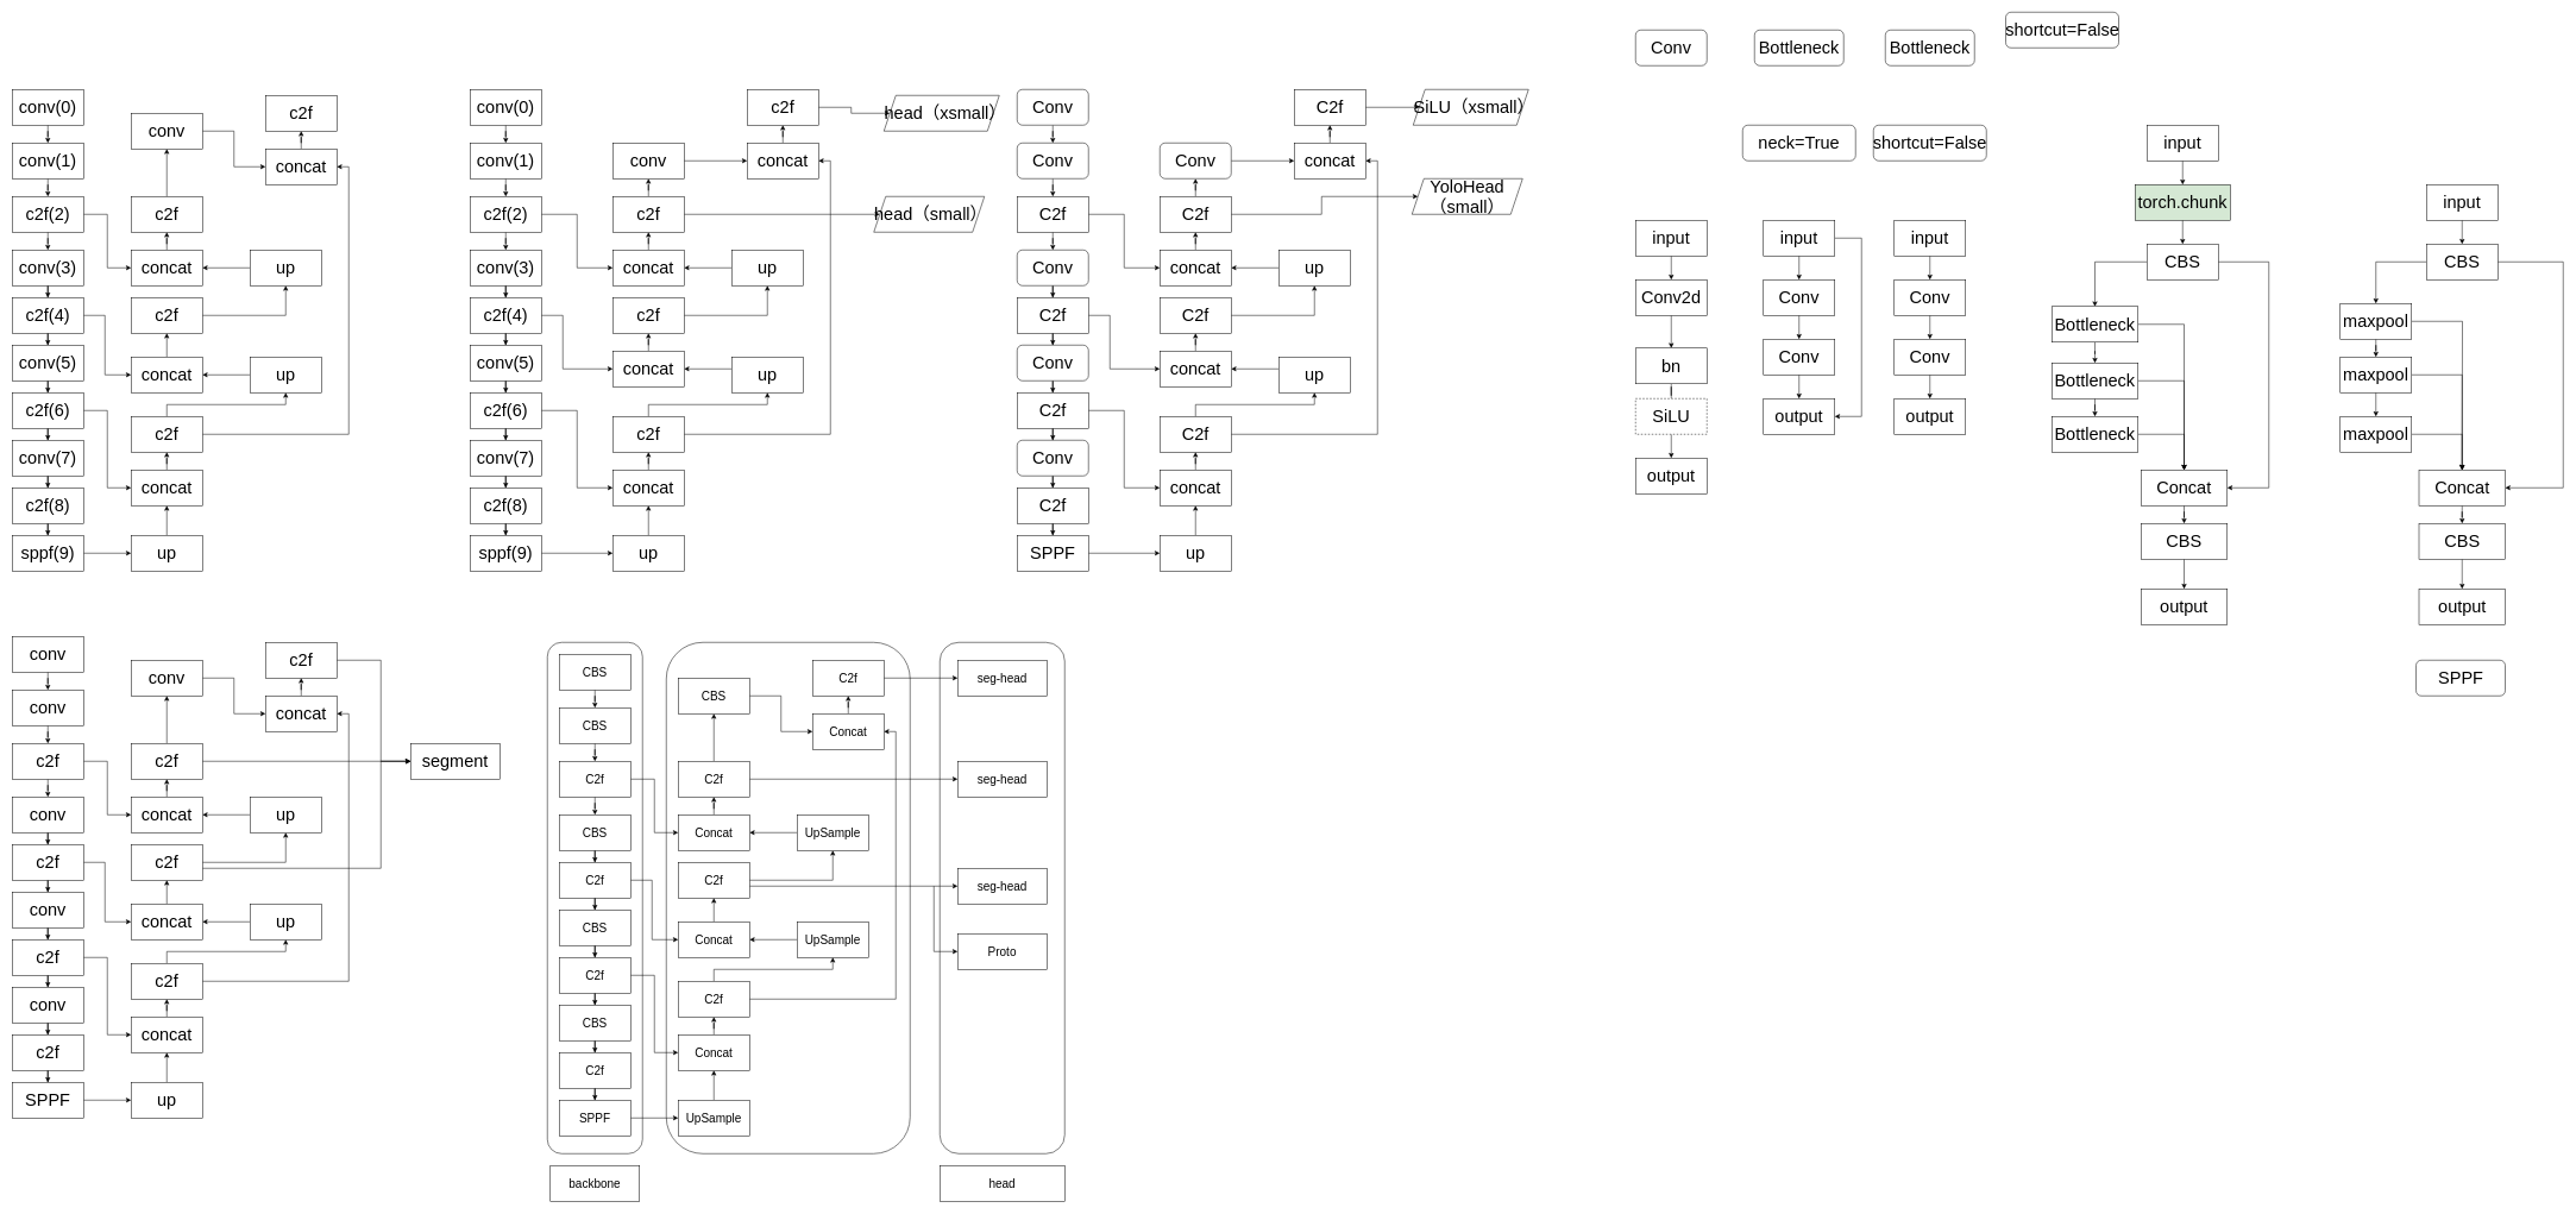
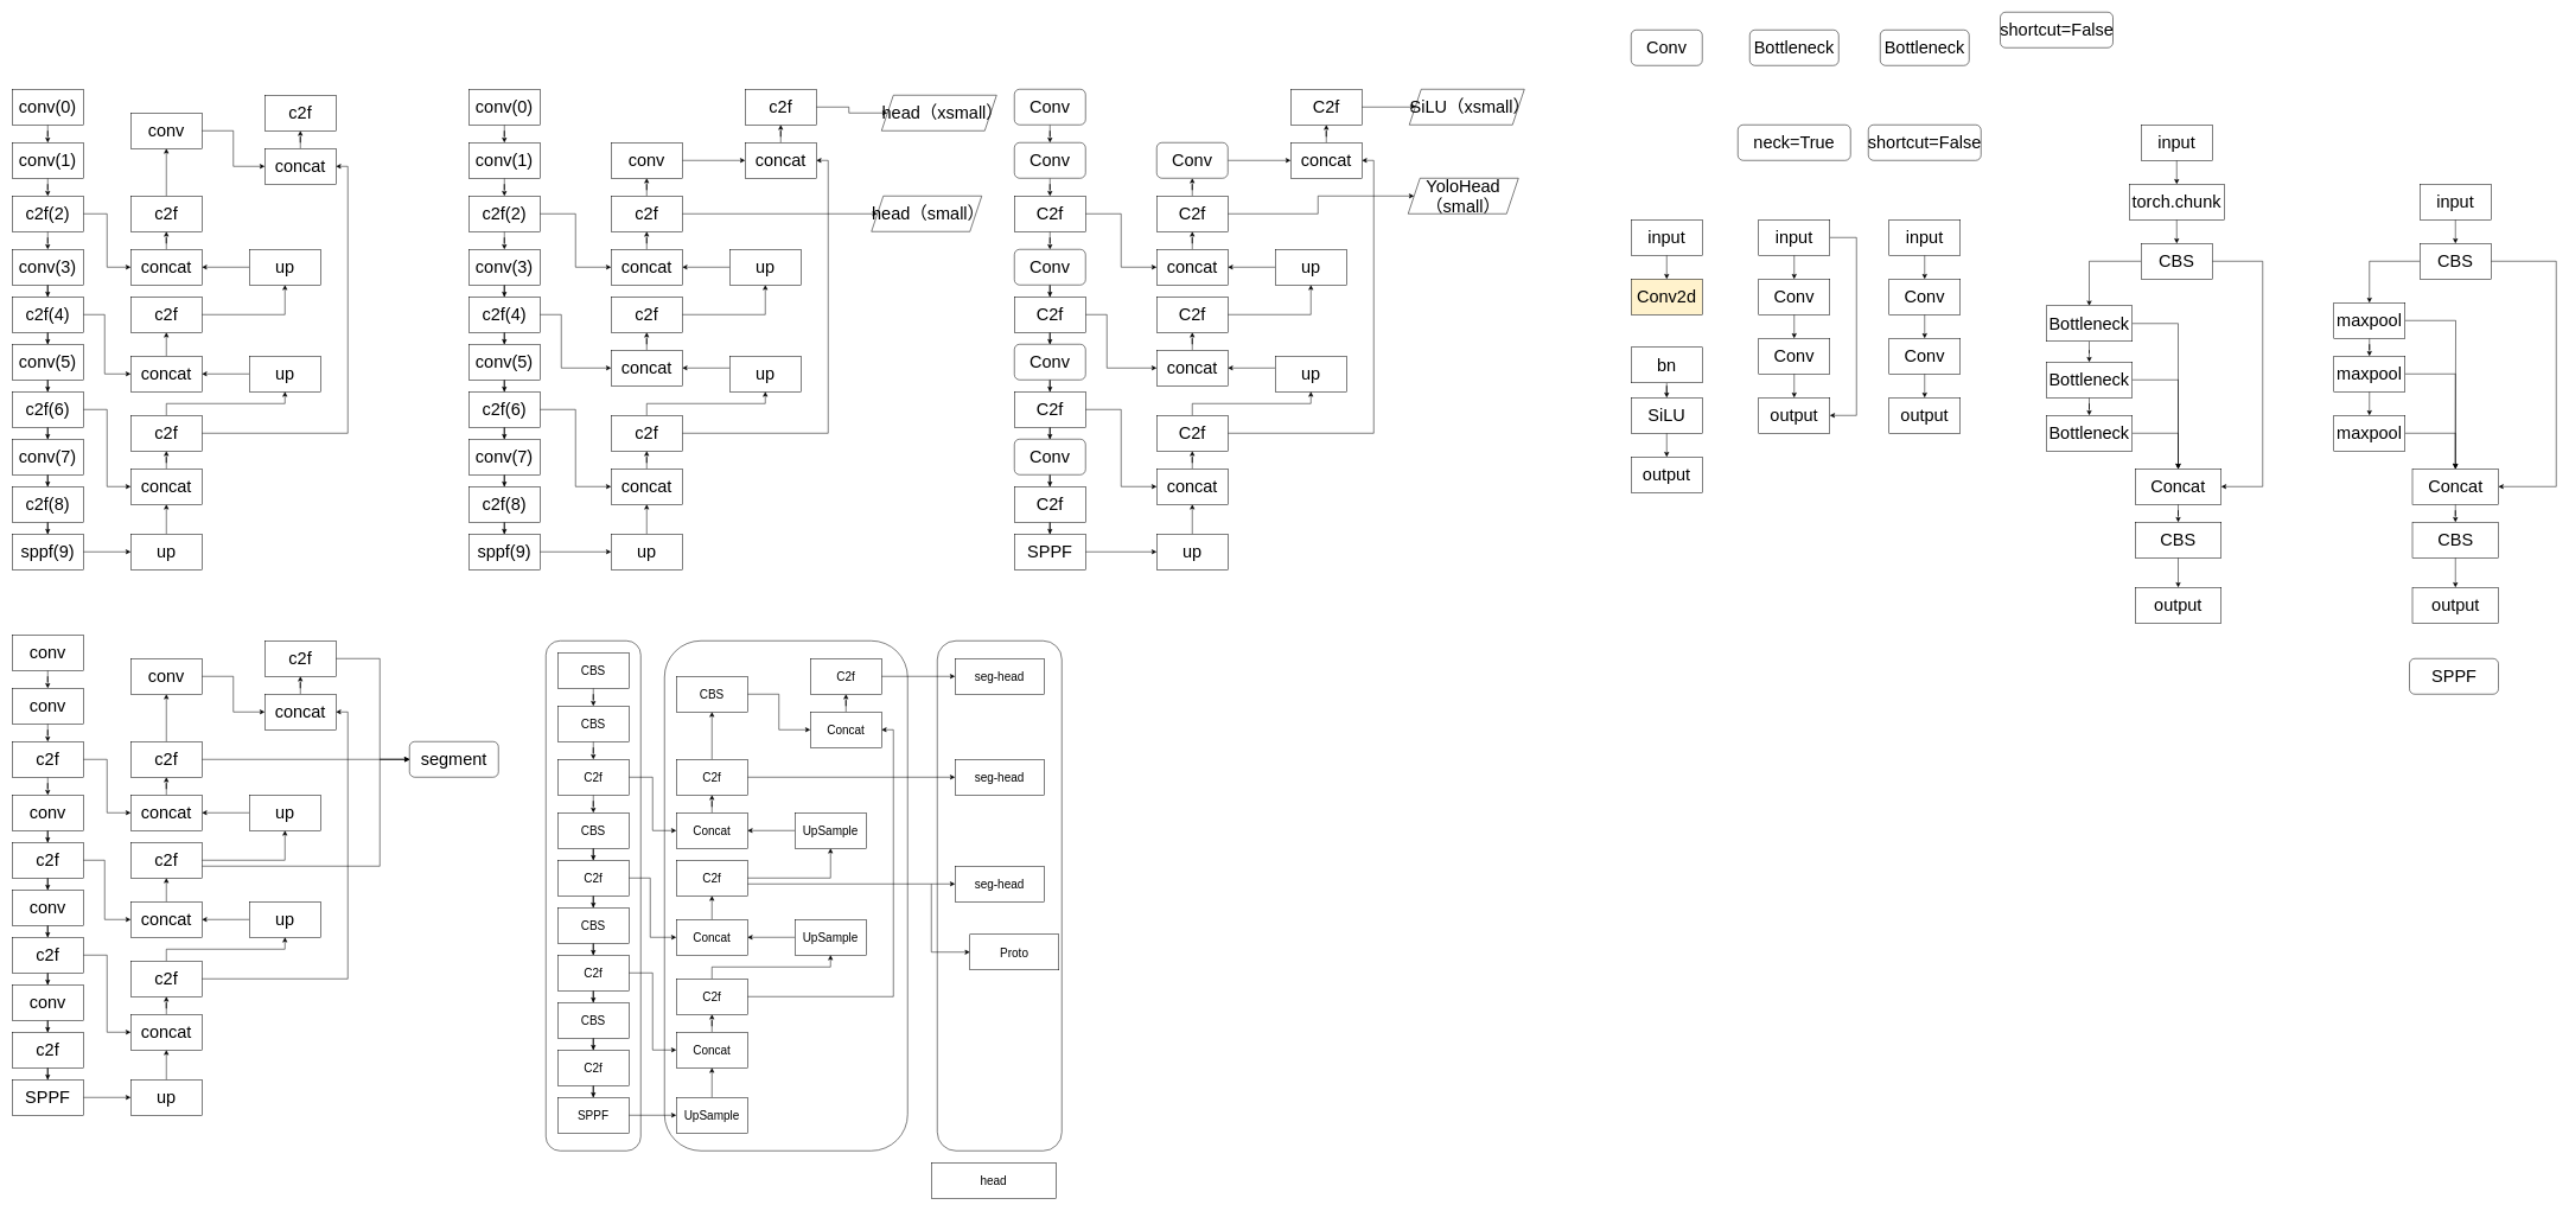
- <mxCell id="185" value="torch.chunk" style="rounded=0;whiteSpace=wrap;html=1;fontSize=29;fillColor=#d5e8d4;" parent="1" vertex="1"><mxGeometry x="3590" y="310" width="160" height="60" as="geometry" /></mxCell>
+ <mxCell id="185" value="torch.chunk" style="rounded=0;whiteSpace=wrap;html=1;fontSize=29;" parent="1" vertex="1"><mxGeometry x="3590" y="310" width="160" height="60" as="geometry" /></mxCell>
- <mxCell id="152" value="Conv2d" style="rounded=0;whiteSpace=wrap;html=1;fontSize=29;" parent="1" vertex="1"><mxGeometry x="2750" y="470" width="120" height="60" as="geometry" /></mxCell>
+ <mxCell id="152" value="Conv2d" style="rounded=0;whiteSpace=wrap;html=1;fontSize=29;fillColor=#fff2cc;" parent="1" vertex="1"><mxGeometry x="2750" y="470" width="120" height="60" as="geometry" /></mxCell>
- <mxCell id="151" value="" style="edgeStyle=orthogonalEdgeStyle;rounded=0;orthogonalLoop=1;jettySize=auto;html=1;" parent="1" source="152" target="154" edge="1"><mxGeometry relative="1" as="geometry" /></mxCell>
- <mxCell id="153" value="" style="edgeStyle=orthogonalEdgeStyle;rounded=0;orthogonalLoop=1;jettySize=auto;html=1;endArrow=none;" parent="1" source="154" target="156" edge="1"><mxGeometry relative="1" as="geometry" /></mxCell>
+ <mxCell id="153" value="" style="edgeStyle=orthogonalEdgeStyle;rounded=0;orthogonalLoop=1;jettySize=auto;html=1;" parent="1" source="154" target="156" edge="1"><mxGeometry relative="1" as="geometry" /></mxCell>
- <mxCell id="156" value="SiLU" style="rounded=0;whiteSpace=wrap;html=1;fontSize=29;dashed=1;" parent="1" vertex="1"><mxGeometry x="2750" y="670" width="120" height="60" as="geometry" /></mxCell>
+ <mxCell id="156" value="SiLU" style="rounded=0;whiteSpace=wrap;html=1;fontSize=29;" parent="1" vertex="1"><mxGeometry x="2750" y="670" width="120" height="60" as="geometry" /></mxCell>
- <mxCell id="268" value="&lt;font style=&quot;font-size: 29px;&quot;&gt;segment&lt;/font&gt;" style="rounded=0;whiteSpace=wrap;html=1;" parent="1" vertex="1"><mxGeometry x="690" y="1250" width="150" height="60" as="geometry" /></mxCell>
+ <mxCell id="268" value="&lt;font style=&quot;font-size: 29px;&quot;&gt;segment&lt;/font&gt;" style="whiteSpace=wrap;html=1;rounded=1;" parent="1" vertex="1"><mxGeometry x="690" y="1250" width="150" height="60" as="geometry" /></mxCell>
- <mxCell id="328" value="Proto" style="rounded=0;whiteSpace=wrap;html=1;fontSize=20;" vertex="1" parent="1"><mxGeometry x="1610" y="1570" width="150" height="60" as="geometry" /></mxCell>
+ <mxCell id="328" value="Proto" style="rounded=0;whiteSpace=wrap;html=1;fontSize=20;" vertex="1" parent="1"><mxGeometry x="1635" y="1575" width="150" height="60" as="geometry" /></mxCell>
- <mxCell id="323" value="&lt;span style=&quot;font-size: 20px;&quot;&gt;backbone&lt;/span&gt;" style="rounded=0;whiteSpace=wrap;html=1;fontSize=20;" vertex="1" parent="1"><mxGeometry x="925" y="1960" width="150" height="60" as="geometry" /></mxCell>
- <mxCell id="324" value="&lt;span style=&quot;font-size: 20px;&quot;&gt;head&lt;/span&gt;" style="rounded=0;whiteSpace=wrap;html=1;fontSize=20;" vertex="1" parent="1"><mxGeometry x="1580" y="1960" width="210" height="60" as="geometry" /></mxCell>
+ <mxCell id="324" value="&lt;span style=&quot;font-size: 20px;&quot;&gt;head&lt;/span&gt;" style="rounded=0;whiteSpace=wrap;html=1;fontSize=20;" vertex="1" parent="1"><mxGeometry x="1570" y="1960" width="210" height="60" as="geometry" /></mxCell>
